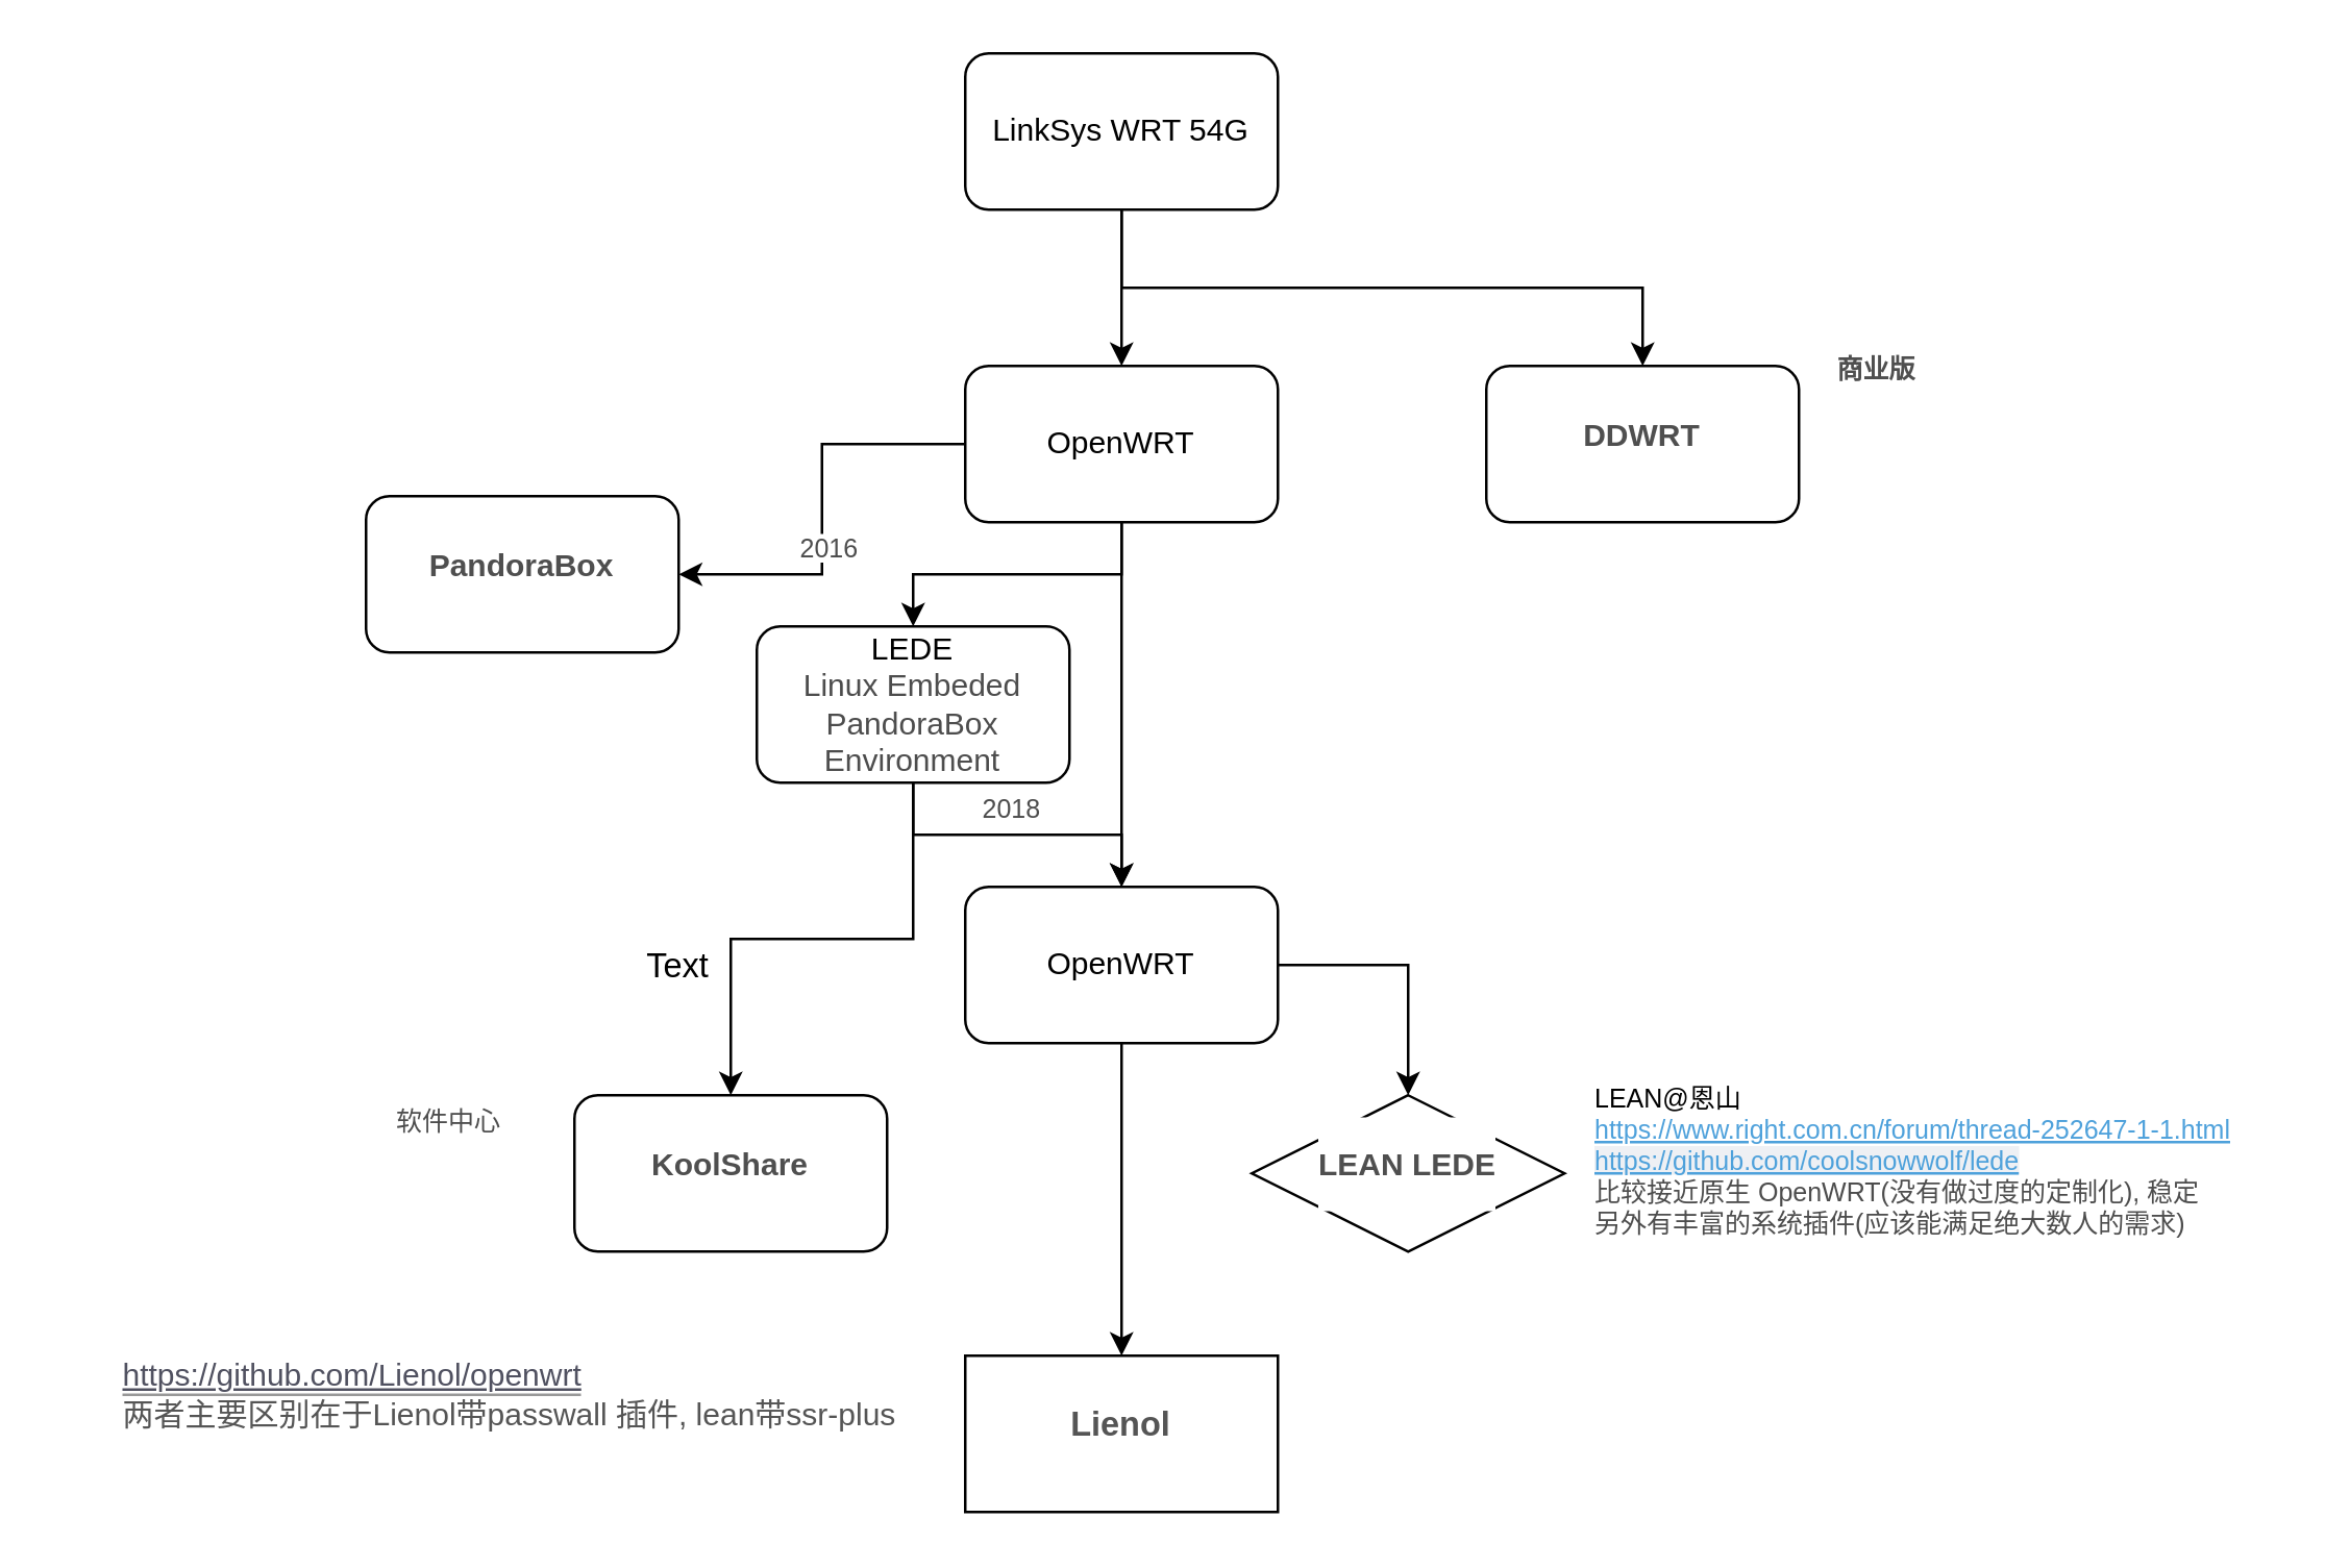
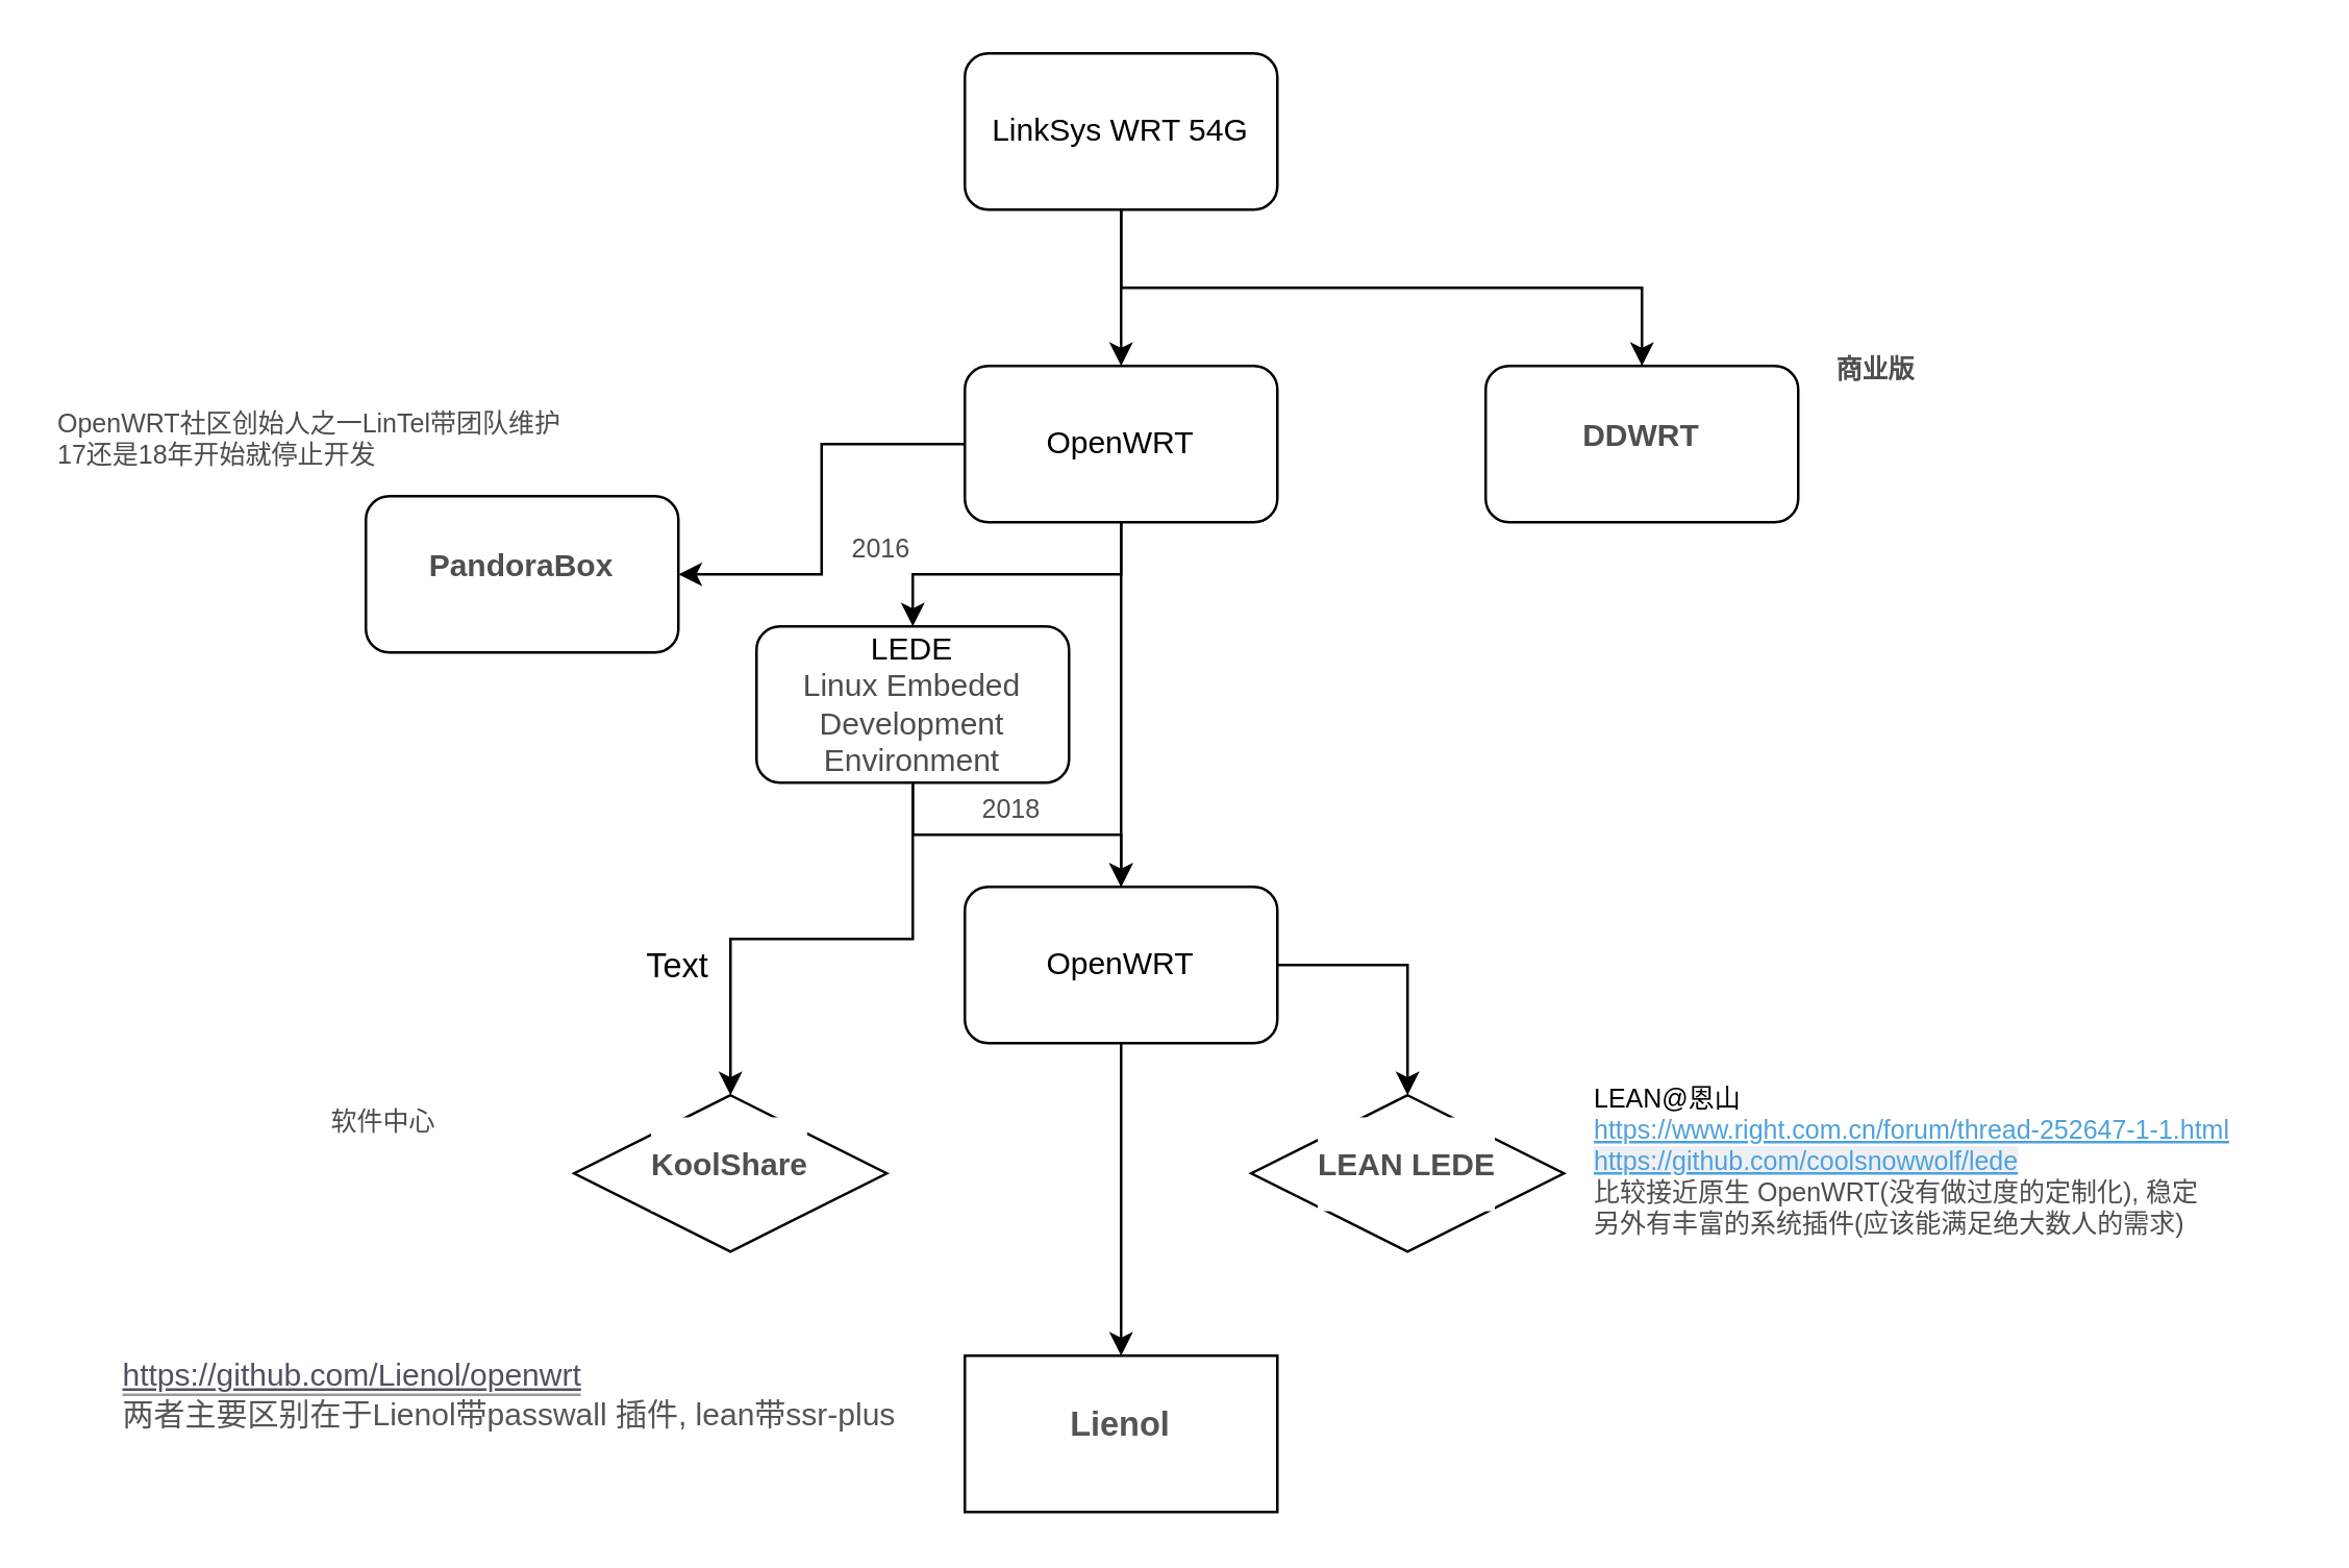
+ <mxCell id="21" value="&lt;span style=&quot;color: rgb(77, 77, 77); font-size: 10px; font-style: normal; font-weight: 400; letter-spacing: normal; text-indent: 0px; text-transform: none; word-spacing: 0px; background-color: rgb(255, 255, 255); display: inline; float: none;&quot;&gt;OpenWRT社区创始人之一LinTel带团队维护&lt;br style=&quot;font-size: 10px;&quot;&gt;&lt;span style=&quot;font-size: 10px;&quot;&gt;17还是18年开始就停止开发&lt;/span&gt;&lt;br style=&quot;font-size: 10px;&quot;&gt;&lt;/span&gt;" style="text;whiteSpace=wrap;html=1;fontSize=10;fontFamily=Helvetica;" vertex="1" parent="1"><mxGeometry x="20" y="150" width="210" height="30" as="geometry" /></mxCell>
- <mxCell id="23" value="&lt;span style=&quot;color: rgb(77 , 77 , 77) ; font-size: 10px ; background-color: rgb(255 , 255 , 255)&quot;&gt;2016&lt;/span&gt;" style="text;html=1;align=left;verticalAlign=middle;whiteSpace=wrap;rounded=0;fontFamily=Helvetica;fontSize=10;" vertex="1" parent="1"><mxGeometry x="305" y="200" width="50" height="20" as="geometry" /></mxCell>
+ <mxCell id="23" value="&lt;span style=&quot;color: rgb(77 , 77 , 77) ; font-size: 10px ; background-color: rgb(255 , 255 , 255)&quot;&gt;2016&lt;/span&gt;" style="text;html=1;align=left;verticalAlign=middle;whiteSpace=wrap;rounded=0;fontFamily=Helvetica;fontSize=10;" vertex="1" parent="1"><mxGeometry x="325" y="200" width="50" height="20" as="geometry" /></mxCell>
- <mxCell id="11" value="LEDE&lt;br style=&quot;font-size: 12px;&quot;&gt;&lt;span style=&quot;color: rgb(77, 77, 77); background-color: rgb(255, 255, 255); font-size: 12px;&quot;&gt;&lt;font style=&quot;font-size: 12px;&quot;&gt;Linux Embeded PandoraBox Environment&lt;/font&gt;&lt;/span&gt;" style="rounded=1;whiteSpace=wrap;html=1;fontFamily=Helvetica;fontSize=12;" vertex="1" parent="1"><mxGeometry x="290" y="240" width="120" height="60" as="geometry" /></mxCell>
+ <mxCell id="11" value="LEDE&lt;br style=&quot;font-size: 12px;&quot;&gt;&lt;span style=&quot;color: rgb(77, 77, 77); background-color: rgb(255, 255, 255); font-size: 12px;&quot;&gt;&lt;font style=&quot;font-size: 12px;&quot;&gt;Linux Embeded Development Environment&lt;/font&gt;&lt;/span&gt;" style="rounded=1;whiteSpace=wrap;html=1;fontFamily=Helvetica;fontSize=12;" vertex="1" parent="1"><mxGeometry x="290" y="240" width="120" height="60" as="geometry" /></mxCell>
- <mxCell id="20" value="&lt;span style=&quot;color: rgb(77, 77, 77); font-size: 10px; background-color: rgb(255, 255, 255);&quot;&gt;软件中心&lt;/span&gt;" style="text;html=1;align=left;verticalAlign=middle;whiteSpace=wrap;rounded=0;fontFamily=Helvetica;fontSize=10;" vertex="1" parent="1"><mxGeometry x="150" y="420" width="50" height="20" as="geometry" /></mxCell>
+ <mxCell id="20" value="&lt;span style=&quot;color: rgb(77, 77, 77); font-size: 10px; background-color: rgb(255, 255, 255);&quot;&gt;软件中心&lt;/span&gt;" style="text;html=1;align=left;verticalAlign=middle;whiteSpace=wrap;rounded=0;fontFamily=Helvetica;fontSize=10;" vertex="1" parent="1"><mxGeometry x="125" y="420" width="50" height="20" as="geometry" /></mxCell>
- <mxCell id="17" value="&lt;h1 style=&quot;box-sizing: border-box; outline: 0px; margin: 8px 0px 16px; padding: 0px; font-size: 12px; color: rgb(79, 79, 79); line-height: 36px; overflow-wrap: break-word; background-color: rgb(255, 255, 255);&quot;&gt;KoolShare&lt;/h1&gt;" style="rounded=1;whiteSpace=wrap;html=1;fontFamily=Helvetica;fontSize=12;" vertex="1" parent="1"><mxGeometry x="220" y="420" width="120" height="60" as="geometry" /></mxCell>
+ <mxCell id="17" value="&lt;h1 style=&quot;box-sizing: border-box; outline: 0px; margin: 8px 0px 16px; padding: 0px; font-size: 12px; color: rgb(79, 79, 79); line-height: 36px; overflow-wrap: break-word; background-color: rgb(255, 255, 255);&quot;&gt;KoolShare&lt;/h1&gt;" style="rhombus;whiteSpace=wrap;html=1;fontFamily=Helvetica;fontSize=12;" vertex="1" parent="1"><mxGeometry x="220" y="420" width="120" height="60" as="geometry" /></mxCell>
